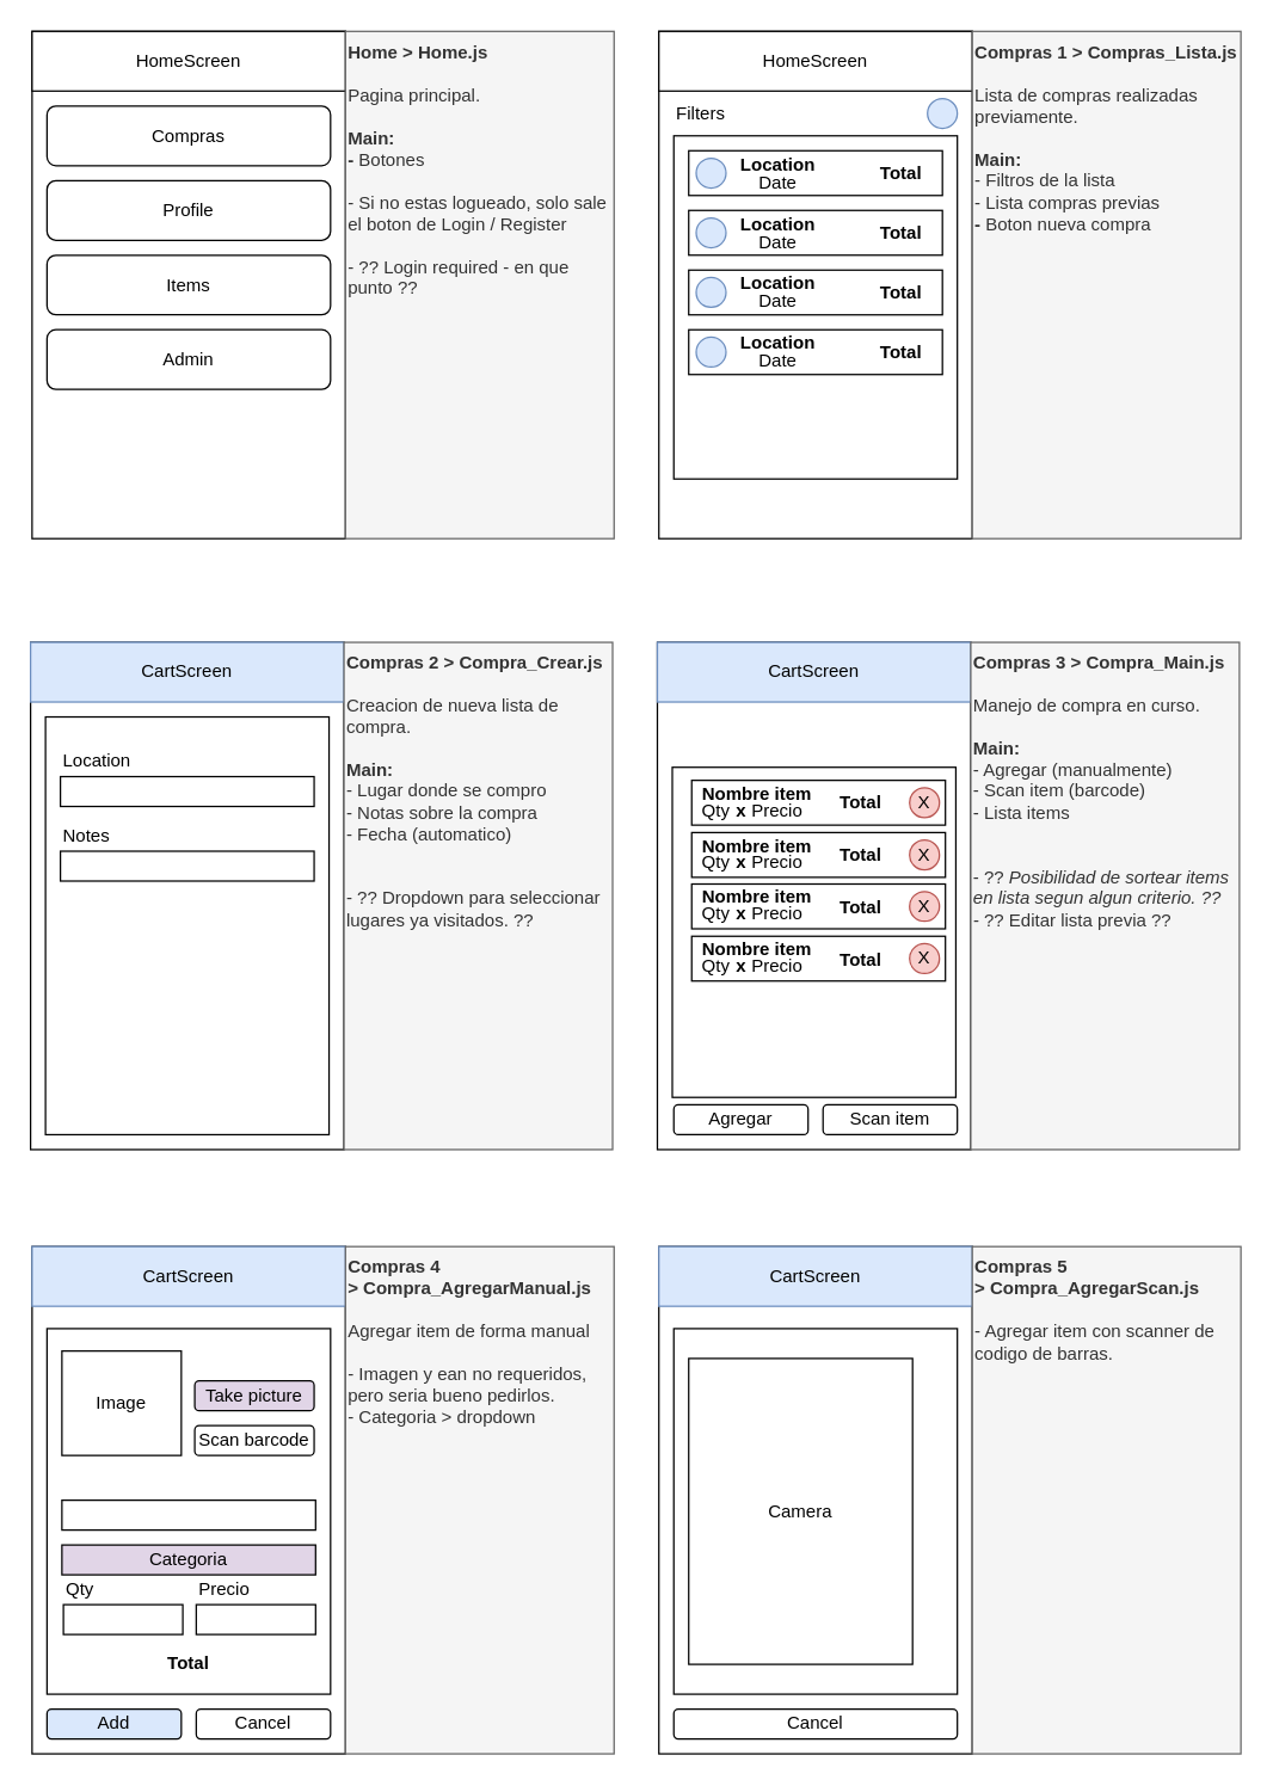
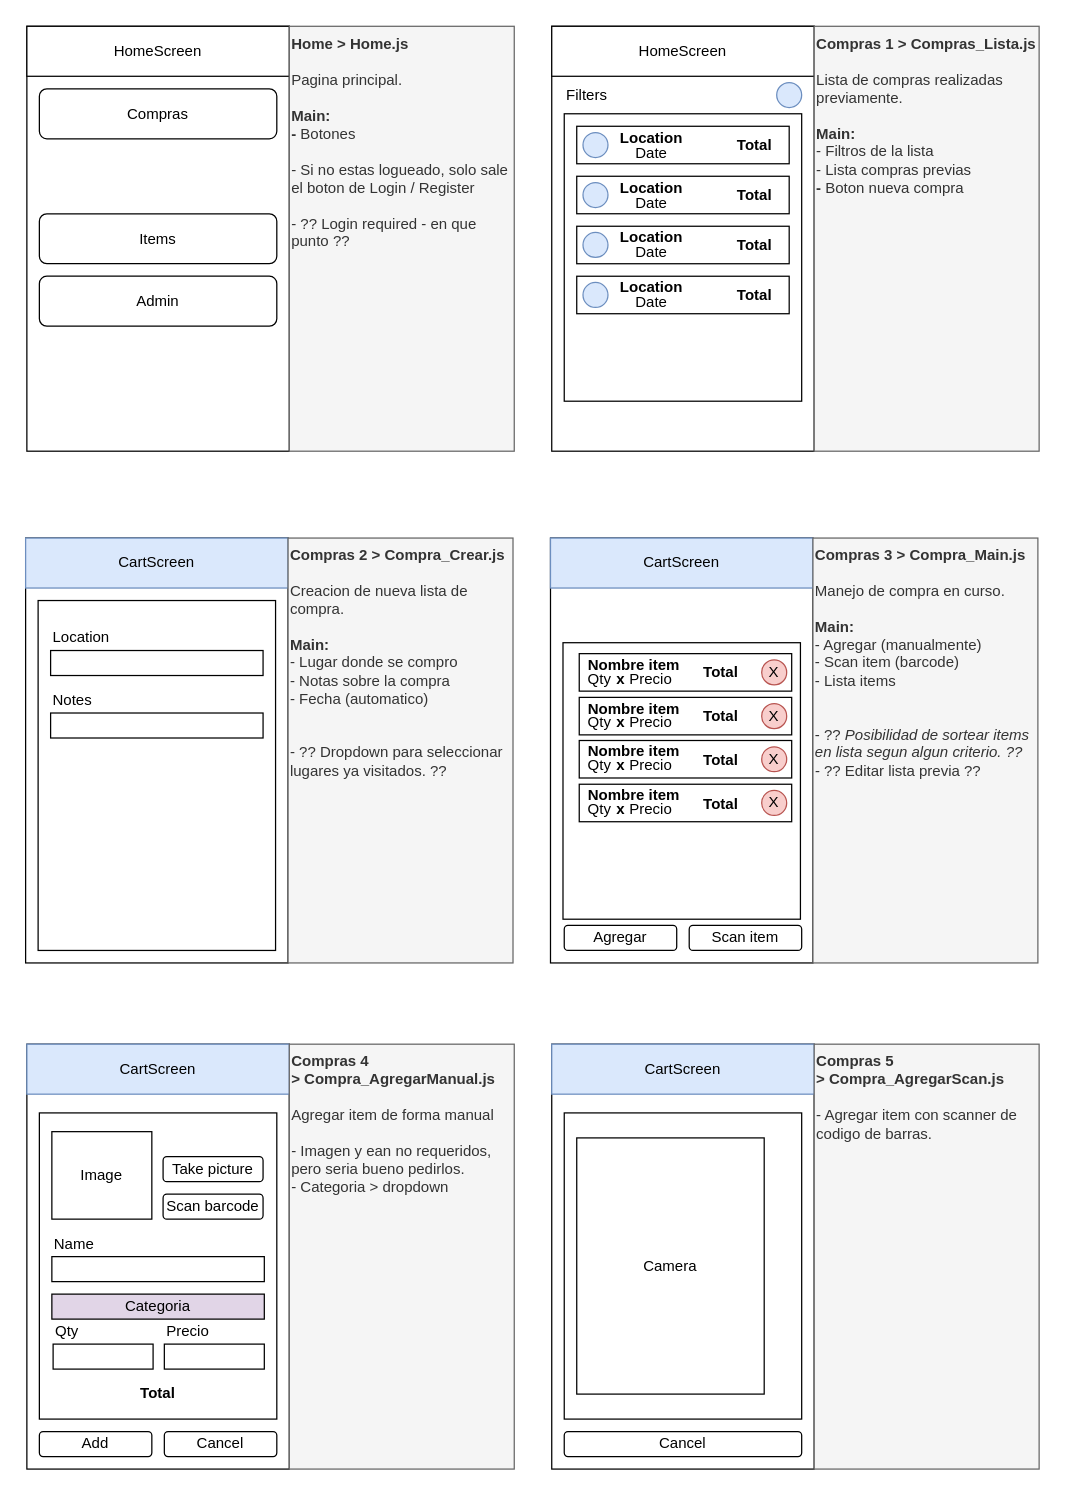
- <mxCell id="7" value="Profile" style="rounded=1;whiteSpace=wrap;html=1;" parent="1" vertex="1"><mxGeometry x="31" y="120.5" width="190" height="40" as="geometry" /></mxCell>
- <mxCell id="18" value="Take picture" style="rounded=1;whiteSpace=wrap;html=1;fillColor=#e1d5e7;" parent="1" vertex="1"><mxGeometry x="130" y="925" width="80" height="20" as="geometry" /></mxCell>
+ <mxCell id="18" value="Take picture" style="rounded=1;whiteSpace=wrap;html=1;" parent="1" vertex="1"><mxGeometry x="130" y="925" width="80" height="20" as="geometry" /></mxCell>
+ <mxCell id="65" value="Name" style="text;html=1;strokeColor=none;fillColor=none;align=left;verticalAlign=middle;whiteSpace=wrap;rounded=0;" parent="1" vertex="1"><mxGeometry x="41" y="985" width="170" height="20" as="geometry" /></mxCell>
- <mxCell id="14" value="Add" style="rounded=1;whiteSpace=wrap;html=1;fillColor=#dae8fc;" parent="1" vertex="1"><mxGeometry x="31" y="1145" width="90" height="20" as="geometry" /></mxCell>
+ <mxCell id="14" value="Add" style="rounded=1;whiteSpace=wrap;html=1;" parent="1" vertex="1"><mxGeometry x="31" y="1145" width="90" height="20" as="geometry" /></mxCell>
